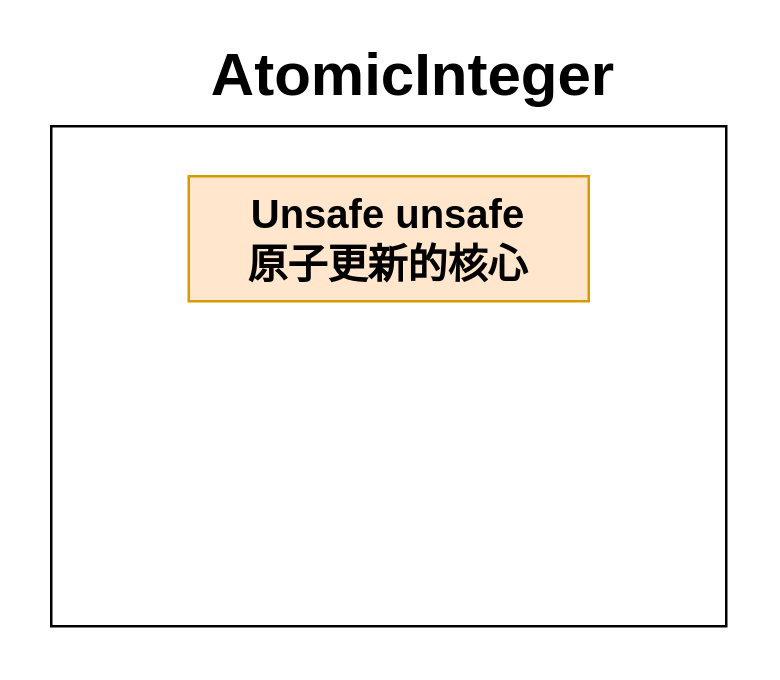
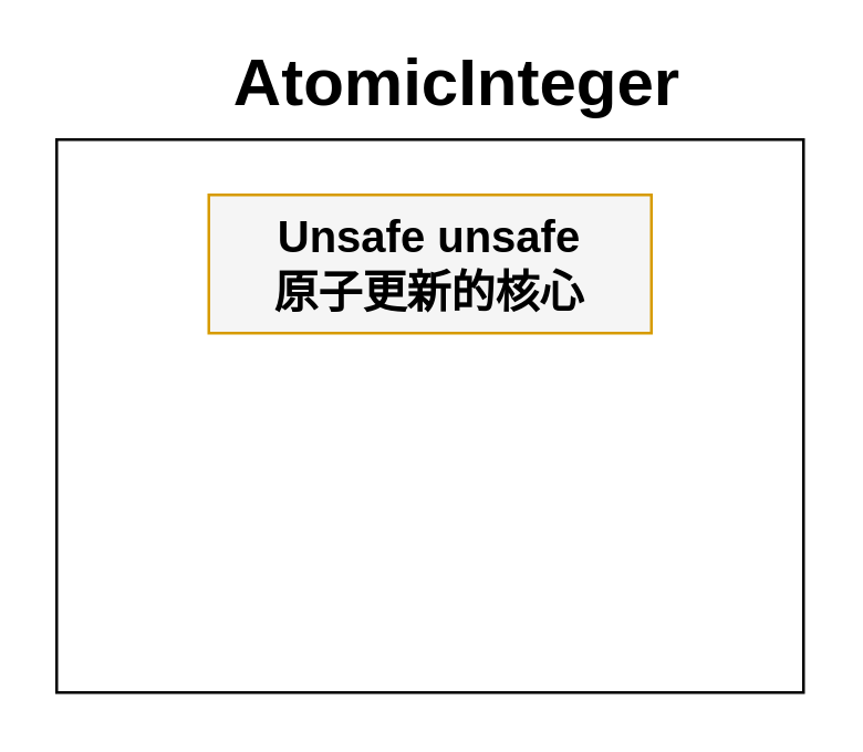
- <mxCell id="4" value="&lt;b style=&quot;font-size: 16px&quot;&gt;Unsafe unsafe&lt;br&gt;原子更新的核心&lt;/b&gt;" style="rounded=0;whiteSpace=wrap;html=1;fillColor=#ffe6cc;strokeColor=#d79b00;" vertex="1" parent="1"><mxGeometry x="75" y="70" width="160" height="50" as="geometry" /></mxCell>
+ <mxCell id="4" value="&lt;b style=&quot;font-size: 16px&quot;&gt;Unsafe unsafe&lt;br&gt;原子更新的核心&lt;/b&gt;" style="rounded=0;whiteSpace=wrap;html=1;fillColor=#f5f5f5;strokeColor=#d79b00;" vertex="1" parent="1"><mxGeometry x="75" y="70" width="160" height="50" as="geometry" /></mxCell>
